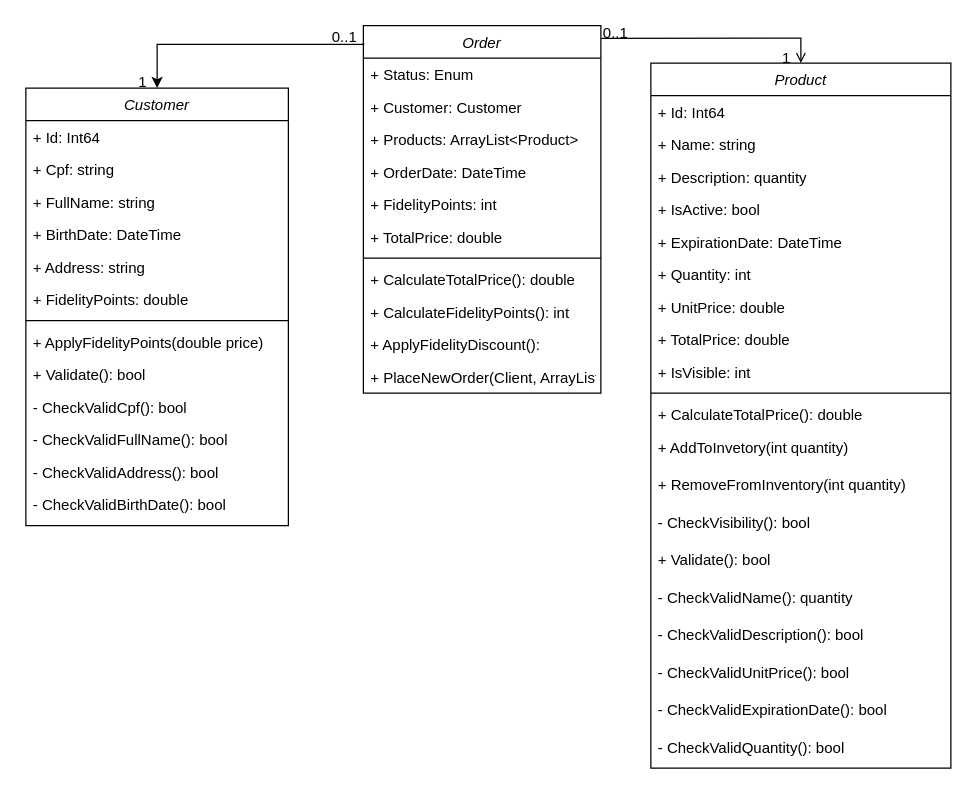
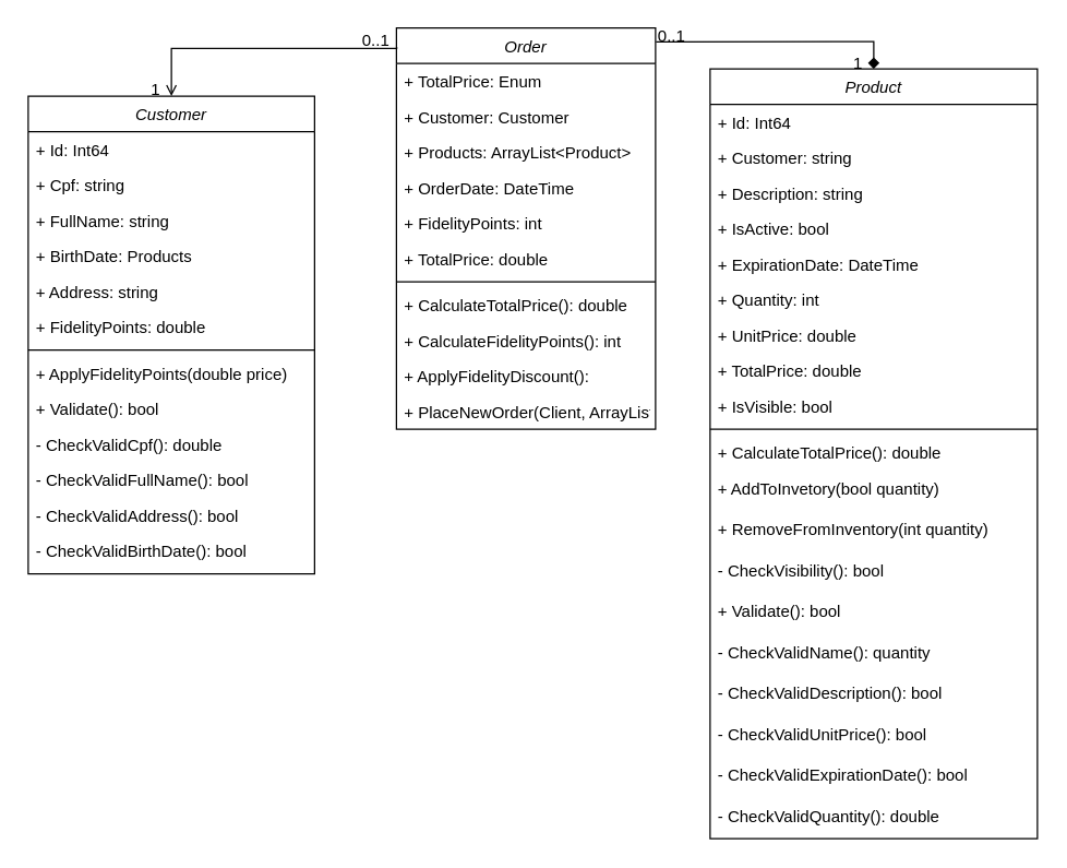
- <mxCell id="35" value="" style="endArrow=open;shadow=0;strokeWidth=1;rounded=0;endFill=1;edgeStyle=elbowEdgeStyle;elbow=vertical;exitX=1.002;exitY=0.035;exitDx=0;exitDy=0;exitPerimeter=0;entryX=0.5;entryY=0;entryDx=0;entryDy=0;" parent="1" source="23" target="2" edge="1"><mxGeometry x="0.5" y="41" relative="1" as="geometry"><mxPoint x="460" y="40" as="sourcePoint" /><mxPoint x="630" y="30" as="targetPoint" /><mxPoint x="-40" y="32" as="offset" /><Array as="points"><mxPoint x="560" y="30" /></Array></mxGeometry></mxCell>
+ <mxCell id="35" value="" style="endArrow=diamond;shadow=0;strokeWidth=1;rounded=0;endFill=1;edgeStyle=elbowEdgeStyle;elbow=vertical;exitX=1.002;exitY=0.035;exitDx=0;exitDy=0;exitPerimeter=0;entryX=0.5;entryY=0;entryDx=0;entryDy=0;" parent="1" source="23" target="2" edge="1"><mxGeometry x="0.5" y="41" relative="1" as="geometry"><mxPoint x="460" y="40" as="sourcePoint" /><mxPoint x="630" y="30" as="targetPoint" /><mxPoint x="-40" y="32" as="offset" /><Array as="points"><mxPoint x="560" y="30" /></Array></mxGeometry></mxCell>
- <mxCell id="24" value="+ Status: Enum" style="text;align=left;verticalAlign=top;spacingLeft=4;spacingRight=4;overflow=hidden;rotatable=0;points=[[0,0.5],[1,0.5]];portConstraint=eastwest;" parent="23" vertex="1"><mxGeometry y="26" width="190" height="26" as="geometry" /></mxCell>
+ <mxCell id="24" value="+ TotalPrice: Enum" style="text;align=left;verticalAlign=top;spacingLeft=4;spacingRight=4;overflow=hidden;rotatable=0;points=[[0,0.5],[1,0.5]];portConstraint=eastwest;" parent="23" vertex="1"><mxGeometry y="26" width="190" height="26" as="geometry" /></mxCell>
- <mxCell id="52" value="" style="endArrow=classic;shadow=0;strokeWidth=1;rounded=0;endFill=1;edgeStyle=elbowEdgeStyle;elbow=vertical;entryX=0.5;entryY=0;entryDx=0;entryDy=0;exitX=0.001;exitY=0.047;exitDx=0;exitDy=0;exitPerimeter=0;" parent="1" source="23" target="38" edge="1"><mxGeometry x="0.5" y="41" relative="1" as="geometry"><mxPoint x="200" y="50" as="sourcePoint" /><mxPoint x="690" y="80" as="targetPoint" /><mxPoint x="-40" y="32" as="offset" /><Array as="points"><mxPoint x="260" y="35" /></Array></mxGeometry></mxCell>
+ <mxCell id="52" value="" style="endArrow=open;shadow=0;strokeWidth=1;rounded=0;endFill=1;edgeStyle=elbowEdgeStyle;elbow=vertical;entryX=0.5;entryY=0;entryDx=0;entryDy=0;exitX=0.001;exitY=0.047;exitDx=0;exitDy=0;exitPerimeter=0;" parent="1" source="23" target="38" edge="1"><mxGeometry x="0.5" y="41" relative="1" as="geometry"><mxPoint x="200" y="50" as="sourcePoint" /><mxPoint x="690" y="80" as="targetPoint" /><mxPoint x="-40" y="32" as="offset" /><Array as="points"><mxPoint x="260" y="35" /></Array></mxGeometry></mxCell>
- <mxCell id="4" value="+ Name: string" style="text;align=left;verticalAlign=top;spacingLeft=4;spacingRight=4;overflow=hidden;rotatable=0;points=[[0,0.5],[1,0.5]];portConstraint=eastwest;" parent="2" vertex="1"><mxGeometry y="52" width="240" height="26" as="geometry" /></mxCell>
+ <mxCell id="4" value="+ Customer: string" style="text;align=left;verticalAlign=top;spacingLeft=4;spacingRight=4;overflow=hidden;rotatable=0;points=[[0,0.5],[1,0.5]];portConstraint=eastwest;" parent="2" vertex="1"><mxGeometry y="52" width="240" height="26" as="geometry" /></mxCell>
- <mxCell id="5" value="+ Description: quantity" style="text;align=left;verticalAlign=top;spacingLeft=4;spacingRight=4;overflow=hidden;rotatable=0;points=[[0,0.5],[1,0.5]];portConstraint=eastwest;" vertex="1" parent="2"><mxGeometry y="78" width="240" height="26" as="geometry" /></mxCell>
+ <mxCell id="5" value="+ Description: string" style="text;align=left;verticalAlign=top;spacingLeft=4;spacingRight=4;overflow=hidden;rotatable=0;points=[[0,0.5],[1,0.5]];portConstraint=eastwest;" vertex="1" parent="2"><mxGeometry y="78" width="240" height="26" as="geometry" /></mxCell>
- <mxCell id="42" value="+ BirthDate: DateTime" style="text;align=left;verticalAlign=top;spacingLeft=4;spacingRight=4;overflow=hidden;rotatable=0;points=[[0,0.5],[1,0.5]];portConstraint=eastwest;rounded=0;shadow=0;html=0;" parent="38" vertex="1"><mxGeometry y="104" width="210" height="26" as="geometry" /></mxCell>
+ <mxCell id="42" value="+ BirthDate: Products" style="text;align=left;verticalAlign=top;spacingLeft=4;spacingRight=4;overflow=hidden;rotatable=0;points=[[0,0.5],[1,0.5]];portConstraint=eastwest;rounded=0;shadow=0;html=0;" parent="38" vertex="1"><mxGeometry y="104" width="210" height="26" as="geometry" /></mxCell>
- <mxCell id="11" value="+ IsVisible: int" style="text;align=left;verticalAlign=top;spacingLeft=4;spacingRight=4;overflow=hidden;rotatable=0;points=[[0,0.5],[1,0.5]];portConstraint=eastwest;" vertex="1" parent="2"><mxGeometry y="234" width="240" height="26" as="geometry" /></mxCell>
+ <mxCell id="11" value="+ IsVisible: bool" style="text;align=left;verticalAlign=top;spacingLeft=4;spacingRight=4;overflow=hidden;rotatable=0;points=[[0,0.5],[1,0.5]];portConstraint=eastwest;" vertex="1" parent="2"><mxGeometry y="234" width="240" height="26" as="geometry" /></mxCell>
- <mxCell id="48" value="- CheckValidCpf(): bool" style="text;align=left;verticalAlign=top;spacingLeft=4;spacingRight=4;overflow=hidden;rotatable=0;points=[[0,0.5],[1,0.5]];portConstraint=eastwest;rounded=0;shadow=0;html=0;" vertex="1" parent="38"><mxGeometry y="242" width="210" height="26" as="geometry" /></mxCell>
+ <mxCell id="48" value="- CheckValidCpf(): double" style="text;align=left;verticalAlign=top;spacingLeft=4;spacingRight=4;overflow=hidden;rotatable=0;points=[[0,0.5],[1,0.5]];portConstraint=eastwest;rounded=0;shadow=0;html=0;" vertex="1" parent="38"><mxGeometry y="242" width="210" height="26" as="geometry" /></mxCell>
- <mxCell id="14" value="+ AddToInvetory(int quantity)" style="text;align=left;verticalAlign=top;spacingLeft=4;spacingRight=4;overflow=hidden;rotatable=0;points=[[0,0.5],[1,0.5]];portConstraint=eastwest;" vertex="1" parent="2"><mxGeometry y="294" width="240" height="30" as="geometry" /></mxCell>
+ <mxCell id="14" value="+ AddToInvetory(bool quantity)" style="text;align=left;verticalAlign=top;spacingLeft=4;spacingRight=4;overflow=hidden;rotatable=0;points=[[0,0.5],[1,0.5]];portConstraint=eastwest;" vertex="1" parent="2"><mxGeometry y="294" width="240" height="30" as="geometry" /></mxCell>
- <mxCell id="22" value="- CheckValidQuantity(): bool" style="text;align=left;verticalAlign=top;spacingLeft=4;spacingRight=4;overflow=hidden;rotatable=0;points=[[0,0.5],[1,0.5]];portConstraint=eastwest;" vertex="1" parent="2"><mxGeometry y="534" width="240" height="30" as="geometry" /></mxCell>
+ <mxCell id="22" value="- CheckValidQuantity(): double" style="text;align=left;verticalAlign=top;spacingLeft=4;spacingRight=4;overflow=hidden;rotatable=0;points=[[0,0.5],[1,0.5]];portConstraint=eastwest;" vertex="1" parent="2"><mxGeometry y="534" width="240" height="30" as="geometry" /></mxCell>
